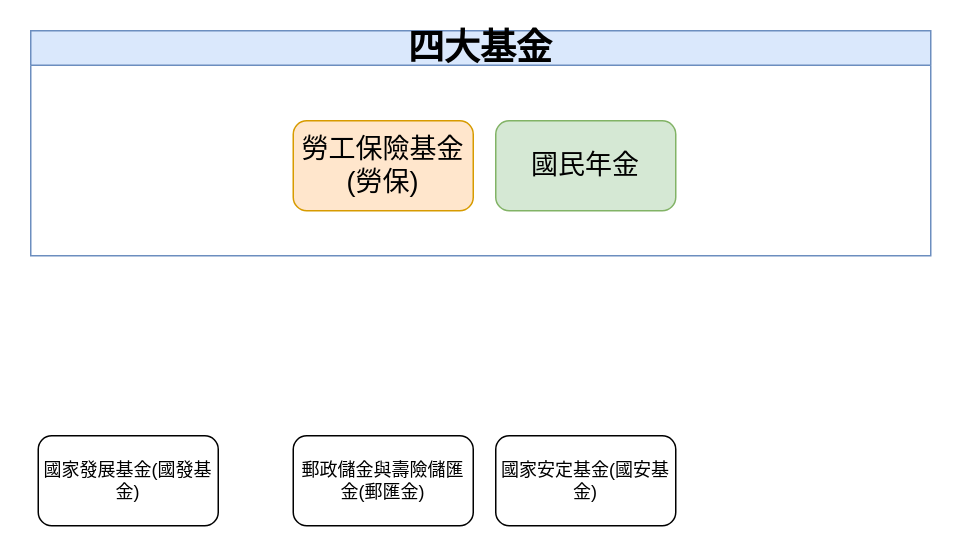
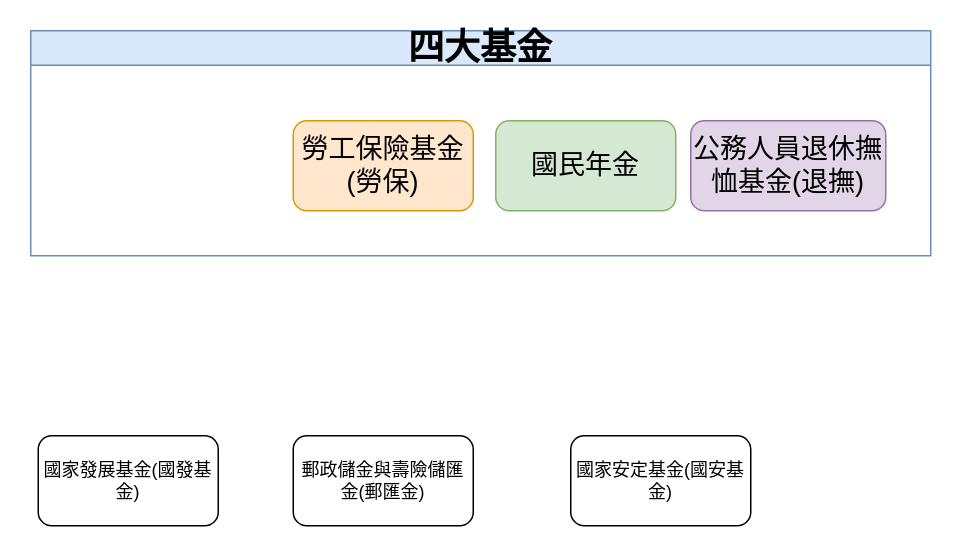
+ <mxCell id="4" value="&lt;font style=&quot;font-size: 18px;&quot;&gt;公務人員退休撫恤基金(退撫)&lt;/font&gt;" style="rounded=1;whiteSpace=wrap;html=1;fillColor=#e1d5e7;strokeColor=#9673a6;" vertex="1" parent="1"><mxGeometry x="460" y="80" width="130" height="60" as="geometry" /></mxCell>
- <mxCell id="8" value="國家安定基金(國安基金)" style="rounded=1;whiteSpace=wrap;html=1;" vertex="1" parent="1"><mxGeometry x="330" y="290" width="120" height="60" as="geometry" /></mxCell>
+ <mxCell id="8" value="國家安定基金(國安基金)" style="rounded=1;whiteSpace=wrap;html=1;" vertex="1" parent="1"><mxGeometry x="380" y="290" width="120" height="60" as="geometry" /></mxCell>
